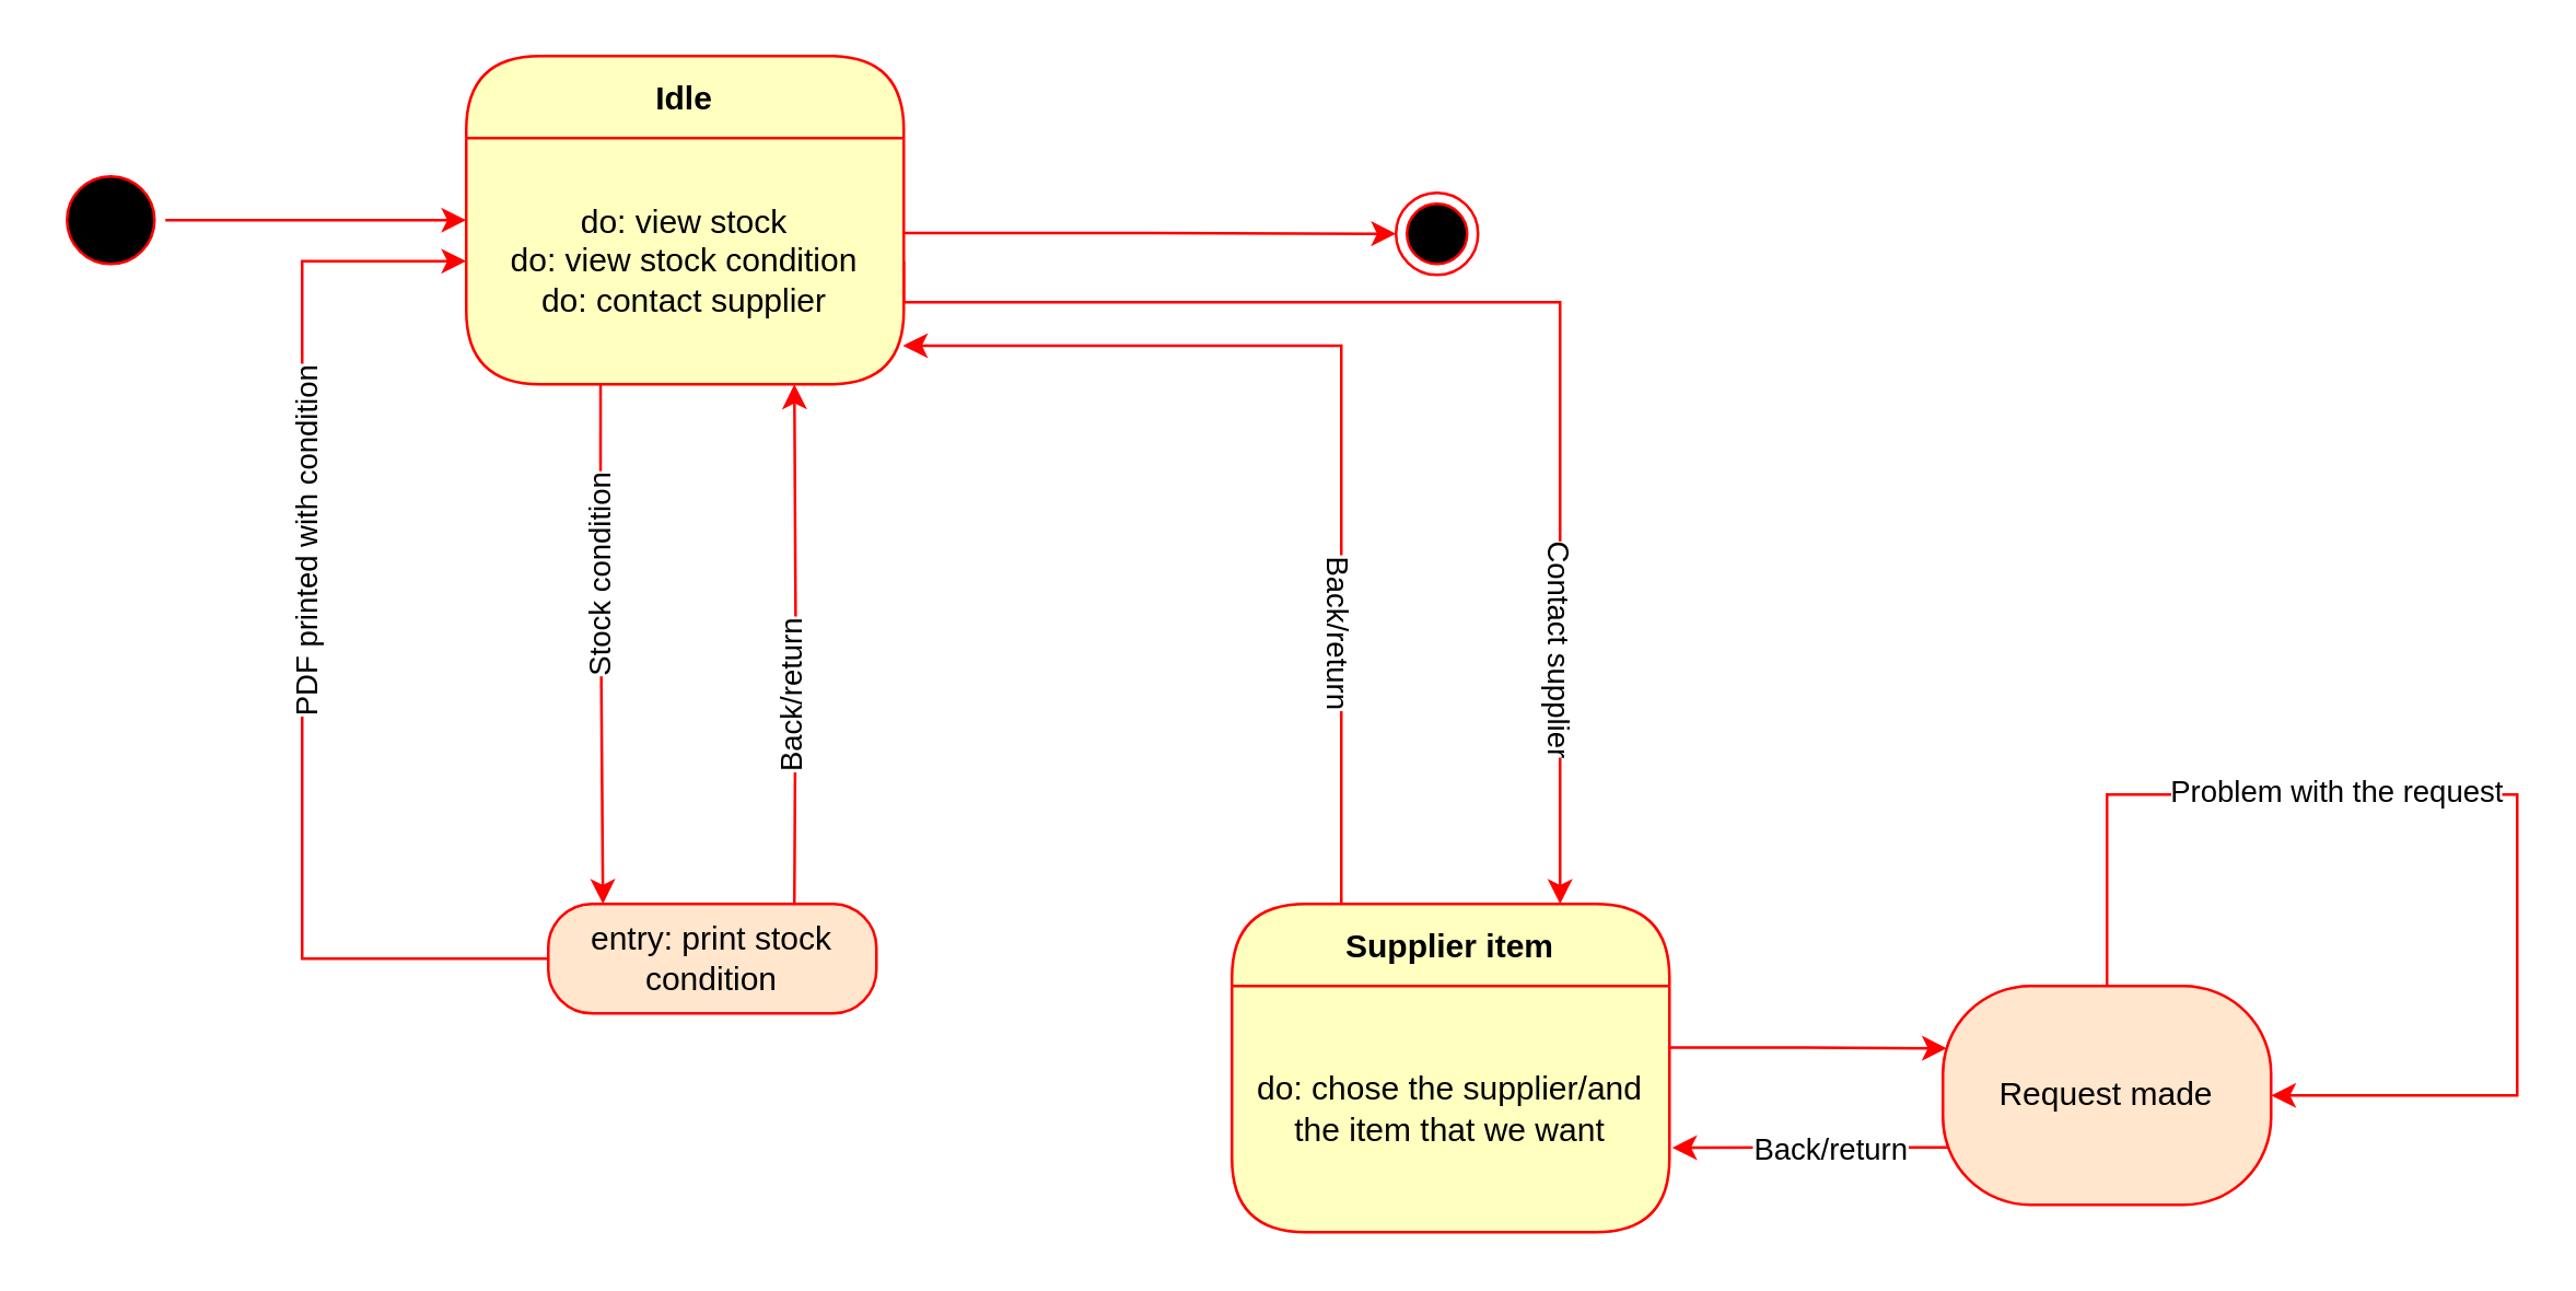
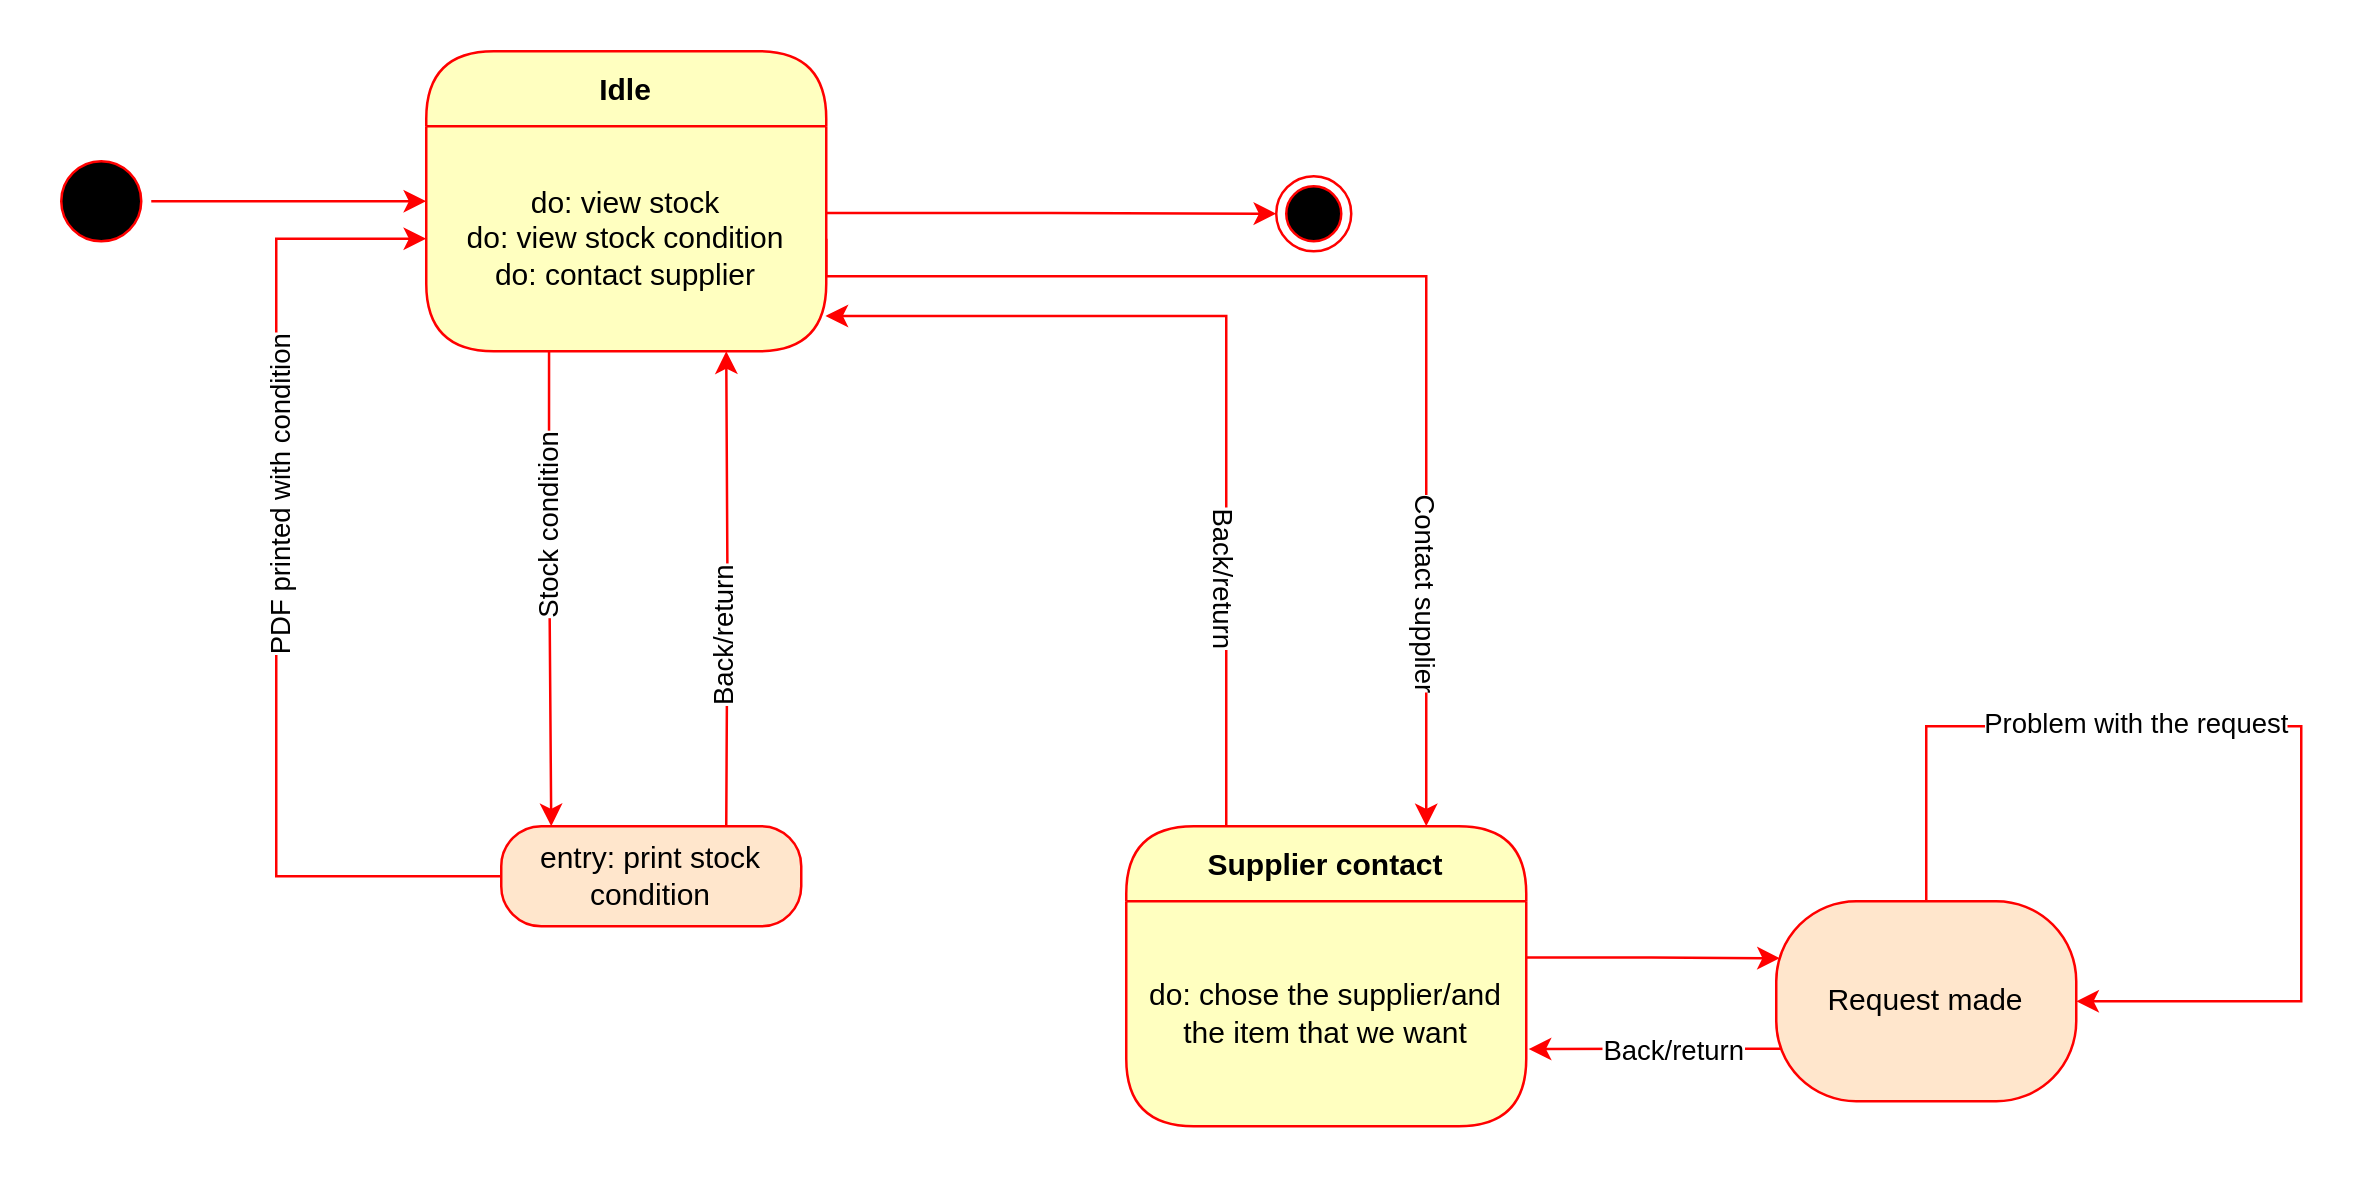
- <mxCell id="20" value="Supplier item" style="swimlane;fontStyle=1;align=center;verticalAlign=middle;childLayout=stackLayout;horizontal=1;startSize=30;horizontalStack=0;resizeParent=0;resizeLast=1;container=0;fontColor=#000000;collapsible=0;rounded=1;arcSize=30;strokeColor=#ff0000;fillColor=#ffffc0;swimlaneFillColor=#ffffc0;dropTarget=0;" parent="1" vertex="1"><mxGeometry x="450" y="330" width="160" height="120" as="geometry" /></mxCell>
+ <mxCell id="20" value="Supplier contact" style="swimlane;fontStyle=1;align=center;verticalAlign=middle;childLayout=stackLayout;horizontal=1;startSize=30;horizontalStack=0;resizeParent=0;resizeLast=1;container=0;fontColor=#000000;collapsible=0;rounded=1;arcSize=30;strokeColor=#ff0000;fillColor=#ffffc0;swimlaneFillColor=#ffffc0;dropTarget=0;" parent="1" vertex="1"><mxGeometry x="450" y="330" width="160" height="120" as="geometry" /></mxCell>
